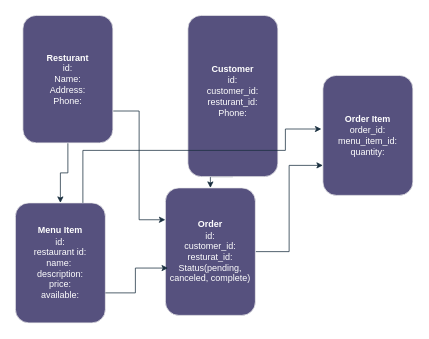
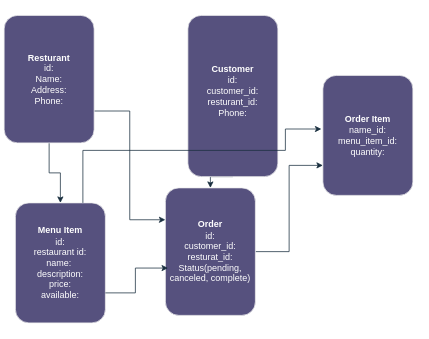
- <mxCell id="4" value="&lt;b&gt;Resturant&lt;/b&gt;&lt;div&gt;id:&lt;/div&gt;&lt;div&gt;Name:&lt;br&gt;Address:&lt;/div&gt;&lt;div style=&quot;&quot;&gt;Phone:&lt;/div&gt;" style="rounded=1;whiteSpace=wrap;html=1;align=center;labelBackgroundColor=none;fillColor=#56517E;strokeColor=#EEEEEE;fontColor=#FFFFFF;" vertex="1" parent="1"><mxGeometry x="30" y="20" width="120" height="170" as="geometry" /></mxCell>
+ <mxCell id="4" value="&lt;b&gt;Resturant&lt;/b&gt;&lt;div&gt;id:&lt;/div&gt;&lt;div&gt;Name:&lt;br&gt;Address:&lt;/div&gt;&lt;div style=&quot;&quot;&gt;Phone:&lt;/div&gt;" style="rounded=1;whiteSpace=wrap;html=1;align=center;labelBackgroundColor=none;fillColor=#56517E;strokeColor=#EEEEEE;fontColor=#FFFFFF;" vertex="1" parent="1"><mxGeometry x="5" y="20" width="120" height="170" as="geometry" /></mxCell>
- <mxCell id="6" value="&lt;b&gt;Order Item&lt;/b&gt;&lt;br&gt;&lt;div&gt;order_id:&lt;/div&gt;&lt;div&gt;menu_item_id:&lt;/div&gt;&lt;div&gt;quantity:&lt;/div&gt;" style="rounded=1;whiteSpace=wrap;html=1;labelBackgroundColor=none;fillColor=#56517E;strokeColor=#EEEEEE;fontColor=#FFFFFF;" vertex="1" parent="1"><mxGeometry x="430" y="100" width="120" height="160" as="geometry" /></mxCell>
+ <mxCell id="6" value="&lt;b&gt;Order Item&lt;/b&gt;&lt;br&gt;&lt;div&gt;name_id:&lt;/div&gt;&lt;div&gt;menu_item_id:&lt;/div&gt;&lt;div&gt;quantity:&lt;/div&gt;" style="rounded=1;whiteSpace=wrap;html=1;labelBackgroundColor=none;fillColor=#56517E;strokeColor=#EEEEEE;fontColor=#FFFFFF;" vertex="1" parent="1"><mxGeometry x="430" y="100" width="120" height="160" as="geometry" /></mxCell>
